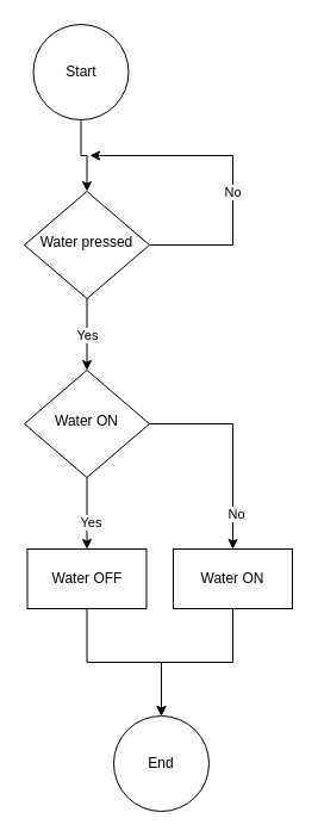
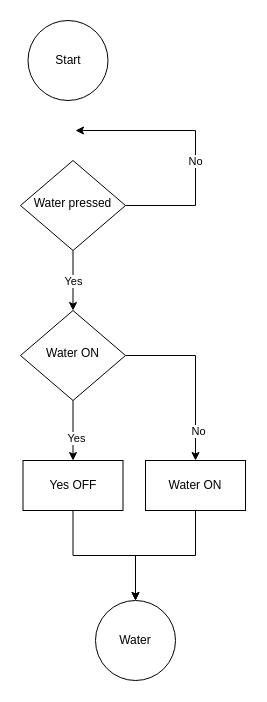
- <mxCell id="7" style="edgeStyle=orthogonalEdgeStyle;rounded=0;orthogonalLoop=1;jettySize=auto;html=1;" edge="1" parent="1" source="8" target="6"><mxGeometry relative="1" as="geometry" /></mxCell>
- <mxCell id="13" value="Water OFF" style="rounded=0;whiteSpace=wrap;html=1;" vertex="1" parent="1"><mxGeometry x="22.5" y="460" width="100" height="50" as="geometry" /></mxCell>
+ <mxCell id="13" value="Yes OFF" style="rounded=0;whiteSpace=wrap;html=1;" vertex="1" parent="1"><mxGeometry x="22.5" y="460" width="100" height="50" as="geometry" /></mxCell>
- <mxCell id="9" value="End" style="ellipse;whiteSpace=wrap;html=1;aspect=fixed;" vertex="1" parent="1"><mxGeometry x="95" y="600" width="80" height="80" as="geometry" /></mxCell>
+ <mxCell id="9" value="Water" style="ellipse;whiteSpace=wrap;html=1;aspect=fixed;" vertex="1" parent="1"><mxGeometry x="95" y="600" width="80" height="80" as="geometry" /></mxCell>
